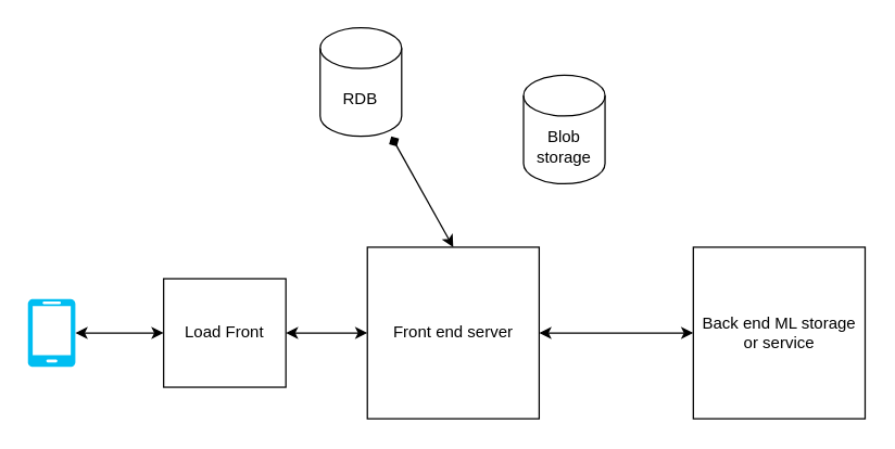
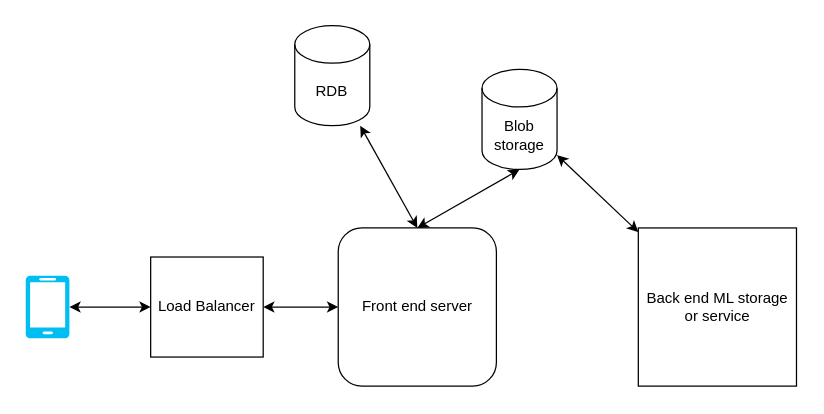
- <mxCell id="8" value="" style="endArrow=diamond;startArrow=classic;html=1;rounded=0;exitX=0.5;exitY=0;exitDx=0;exitDy=0;" edge="1" parent="1" source="3" target="4"><mxGeometry width="50" height="50" relative="1" as="geometry"><mxPoint x="300" y="470" as="sourcePoint" /><mxPoint x="350" y="420" as="targetPoint" /></mxGeometry></mxCell>
+ <mxCell id="8" value="" style="endArrow=classic;startArrow=classic;html=1;rounded=0;exitX=0.5;exitY=0;exitDx=0;exitDy=0;" edge="1" parent="1" source="3" target="4"><mxGeometry width="50" height="50" relative="1" as="geometry"><mxPoint x="300" y="470" as="sourcePoint" /><mxPoint x="350" y="420" as="targetPoint" /></mxGeometry></mxCell>
+ <mxCell id="11" value="" style="endArrow=classic;startArrow=classic;html=1;rounded=0;exitX=0.5;exitY=0;exitDx=0;exitDy=0;entryX=0.5;entryY=1;entryDx=0;entryDy=0;entryPerimeter=0;" edge="1" parent="1" source="3" target="6"><mxGeometry width="50" height="50" relative="1" as="geometry"><mxPoint x="335.25" y="191.75" as="sourcePoint" /><mxPoint x="296.727" y="120" as="targetPoint" /></mxGeometry></mxCell>
- <mxCell id="5" value="Load Front" style="rounded=0;whiteSpace=wrap;html=1;" vertex="1" parent="1"><mxGeometry x="120" y="205" width="90" height="80" as="geometry" /></mxCell>
+ <mxCell id="5" value="Load Balancer" style="rounded=0;whiteSpace=wrap;html=1;" vertex="1" parent="1"><mxGeometry x="120" y="205" width="90" height="80" as="geometry" /></mxCell>
- <mxCell id="3" value="Front end server" style="whiteSpace=wrap;html=1;aspect=fixed;" vertex="1" parent="1"><mxGeometry x="270" y="181.75" width="126.5" height="126.5" as="geometry" /></mxCell>
+ <mxCell id="3" value="Front end server" style="whiteSpace=wrap;html=1;aspect=fixed;rounded=1;" vertex="1" parent="1"><mxGeometry x="270" y="181.75" width="126.5" height="126.5" as="geometry" /></mxCell>
- <mxCell id="10" value="" style="endArrow=classic;startArrow=classic;html=1;rounded=0;entryX=1;entryY=0.5;entryDx=0;entryDy=0;" edge="1" parent="1" source="7" target="3"><mxGeometry width="50" height="50" relative="1" as="geometry"><mxPoint x="272" y="255" as="sourcePoint" /><mxPoint x="390" y="245" as="targetPoint" /></mxGeometry></mxCell>
+ <mxCell id="10" value="" style="endArrow=classic;startArrow=classic;html=1;rounded=0;" edge="1" parent="1" source="7" target="6"><mxGeometry width="50" height="50" relative="1" as="geometry"><mxPoint x="272" y="255" as="sourcePoint" /><mxPoint x="390" y="245" as="targetPoint" /></mxGeometry></mxCell>
